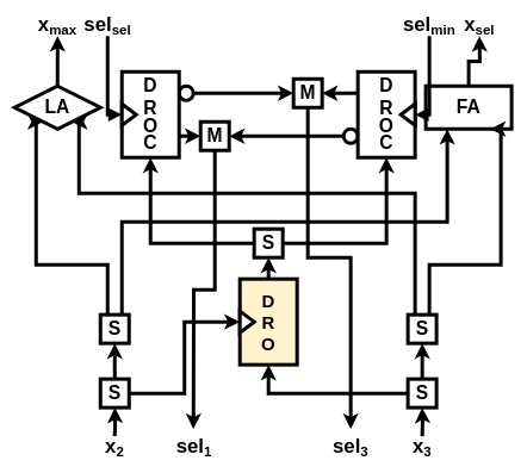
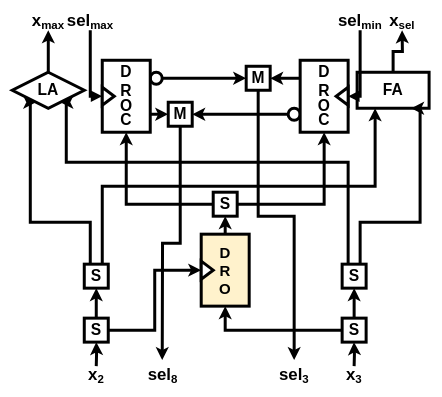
- <mxCell id="44" value="&lt;font style=&quot;font-size: 28px;&quot;&gt;sel&lt;/font&gt;&lt;sub&gt;sel&lt;/sub&gt;" style="text;html=1;align=center;verticalAlign=middle;whiteSpace=wrap;rounded=0;fontSize=23;strokeWidth=5;fontStyle=1" parent="1" vertex="1"><mxGeometry x="120" y="20" width="60" height="30" as="geometry" /></mxCell>
+ <mxCell id="44" value="&lt;font style=&quot;font-size: 28px;&quot;&gt;sel&lt;/font&gt;&lt;sub&gt;max&lt;/sub&gt;" style="text;html=1;align=center;verticalAlign=middle;whiteSpace=wrap;rounded=0;fontSize=23;strokeWidth=5;fontStyle=1" parent="1" vertex="1"><mxGeometry x="120" y="20" width="60" height="30" as="geometry" /></mxCell>
- <mxCell id="48" value="&lt;font style=&quot;font-size: 28px;&quot;&gt;sel&lt;/font&gt;&lt;sub&gt;1&lt;/sub&gt;" style="text;html=1;align=center;verticalAlign=middle;whiteSpace=wrap;rounded=0;fontSize=23;strokeWidth=5;fontStyle=1" parent="1" vertex="1"><mxGeometry x="241" y="610" width="60" height="30" as="geometry" /></mxCell>
+ <mxCell id="48" value="&lt;font style=&quot;font-size: 28px;&quot;&gt;sel&lt;/font&gt;&lt;sub&gt;8&lt;/sub&gt;" style="text;html=1;align=center;verticalAlign=middle;whiteSpace=wrap;rounded=0;fontSize=23;strokeWidth=5;fontStyle=1" parent="1" vertex="1"><mxGeometry x="241" y="610" width="60" height="30" as="geometry" /></mxCell>
